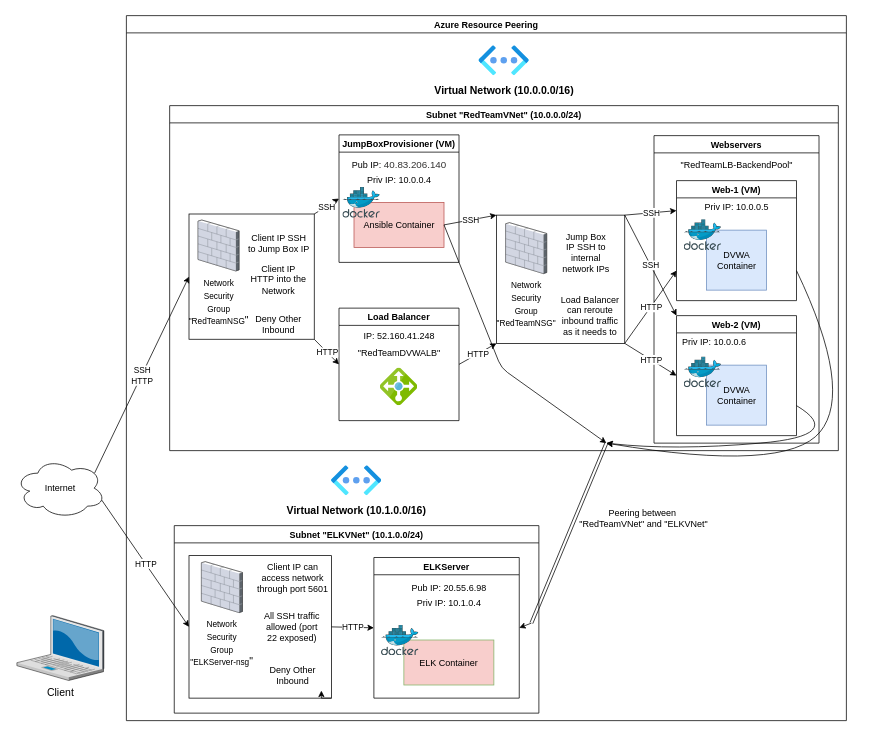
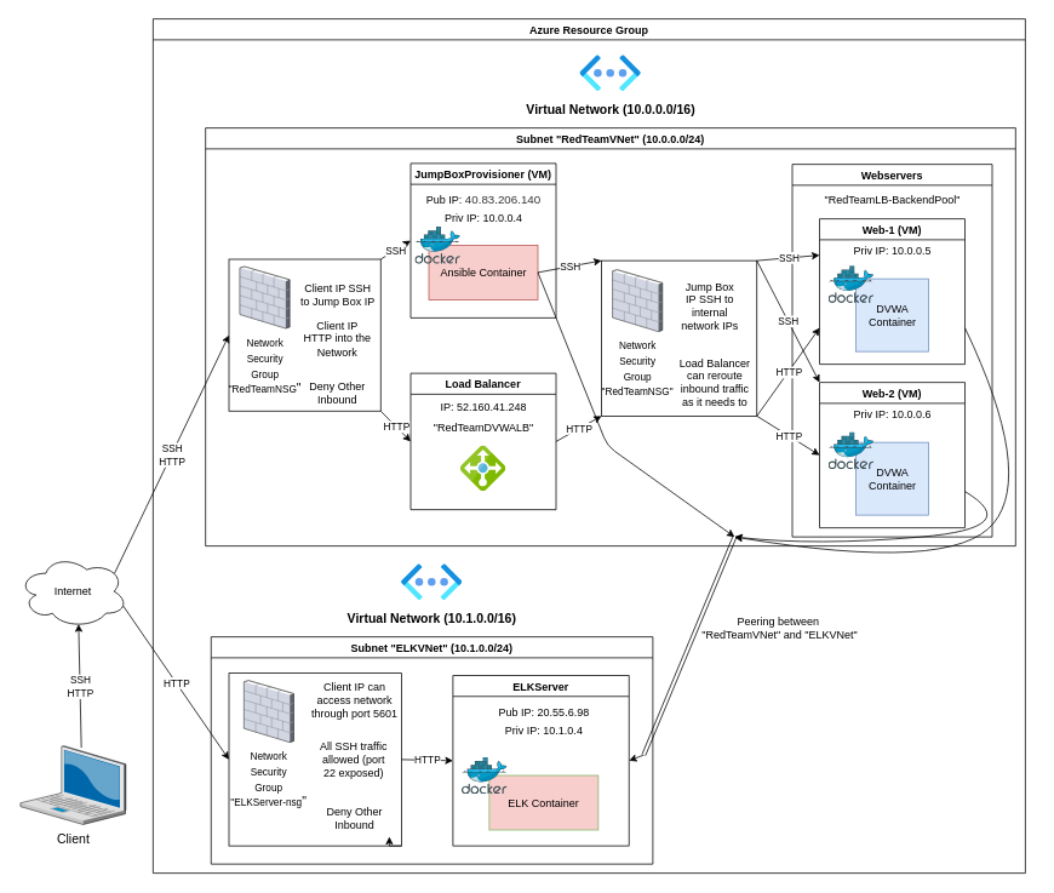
- <mxCell id="4" value="Azure Resource Peering" style="swimlane;" parent="1" vertex="1"><mxGeometry x="168" y="20" width="960" height="940" as="geometry" /></mxCell>
+ <mxCell id="4" value="Azure Resource Group" style="swimlane;" parent="1" vertex="1"><mxGeometry x="168" y="20" width="960" height="940" as="geometry" /></mxCell>
- <mxCell id="15" value="Priv IP: 10.0.0.6" style="text;html=1;strokeColor=none;fillColor=none;align=center;verticalAlign=middle;whiteSpace=wrap;rounded=0;" parent="12" vertex="1"><mxGeometry x="5" y="25" width="90" height="20" as="geometry" /></mxCell>
+ <mxCell id="15" value="Priv IP: 10.0.0.6" style="text;html=1;strokeColor=none;fillColor=none;align=center;verticalAlign=middle;whiteSpace=wrap;rounded=0;" parent="12" vertex="1"><mxGeometry x="35" y="25" width="90" height="20" as="geometry" /></mxCell>
+ <mxCell id="72" value="" style="endArrow=classic;html=1;exitX=0.578;exitY=0.023;exitDx=0;exitDy=0;exitPerimeter=0;entryX=0.55;entryY=0.95;entryDx=0;entryDy=0;entryPerimeter=0;" parent="1" source="3" target="2" edge="1"><mxGeometry relative="1" as="geometry"><mxPoint x="30" y="760" as="sourcePoint" /><mxPoint x="130" y="760" as="targetPoint" /></mxGeometry></mxCell>
+ <mxCell id="73" value="SSH&lt;br&gt;HTTP" style="edgeLabel;resizable=0;html=1;align=center;verticalAlign=middle;" parent="72" connectable="0" vertex="1"><mxGeometry relative="1" as="geometry" /></mxCell>
